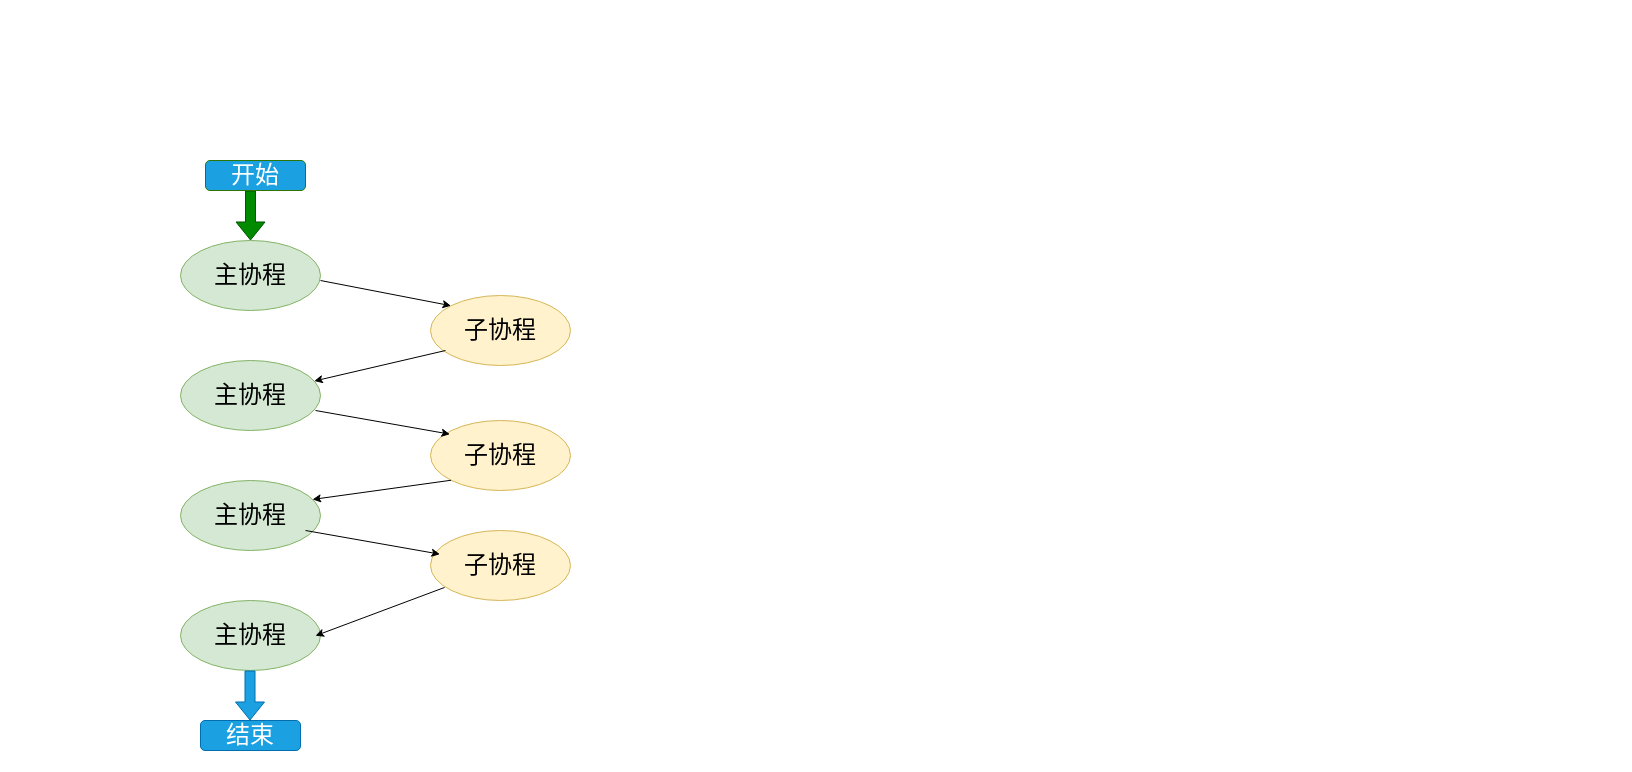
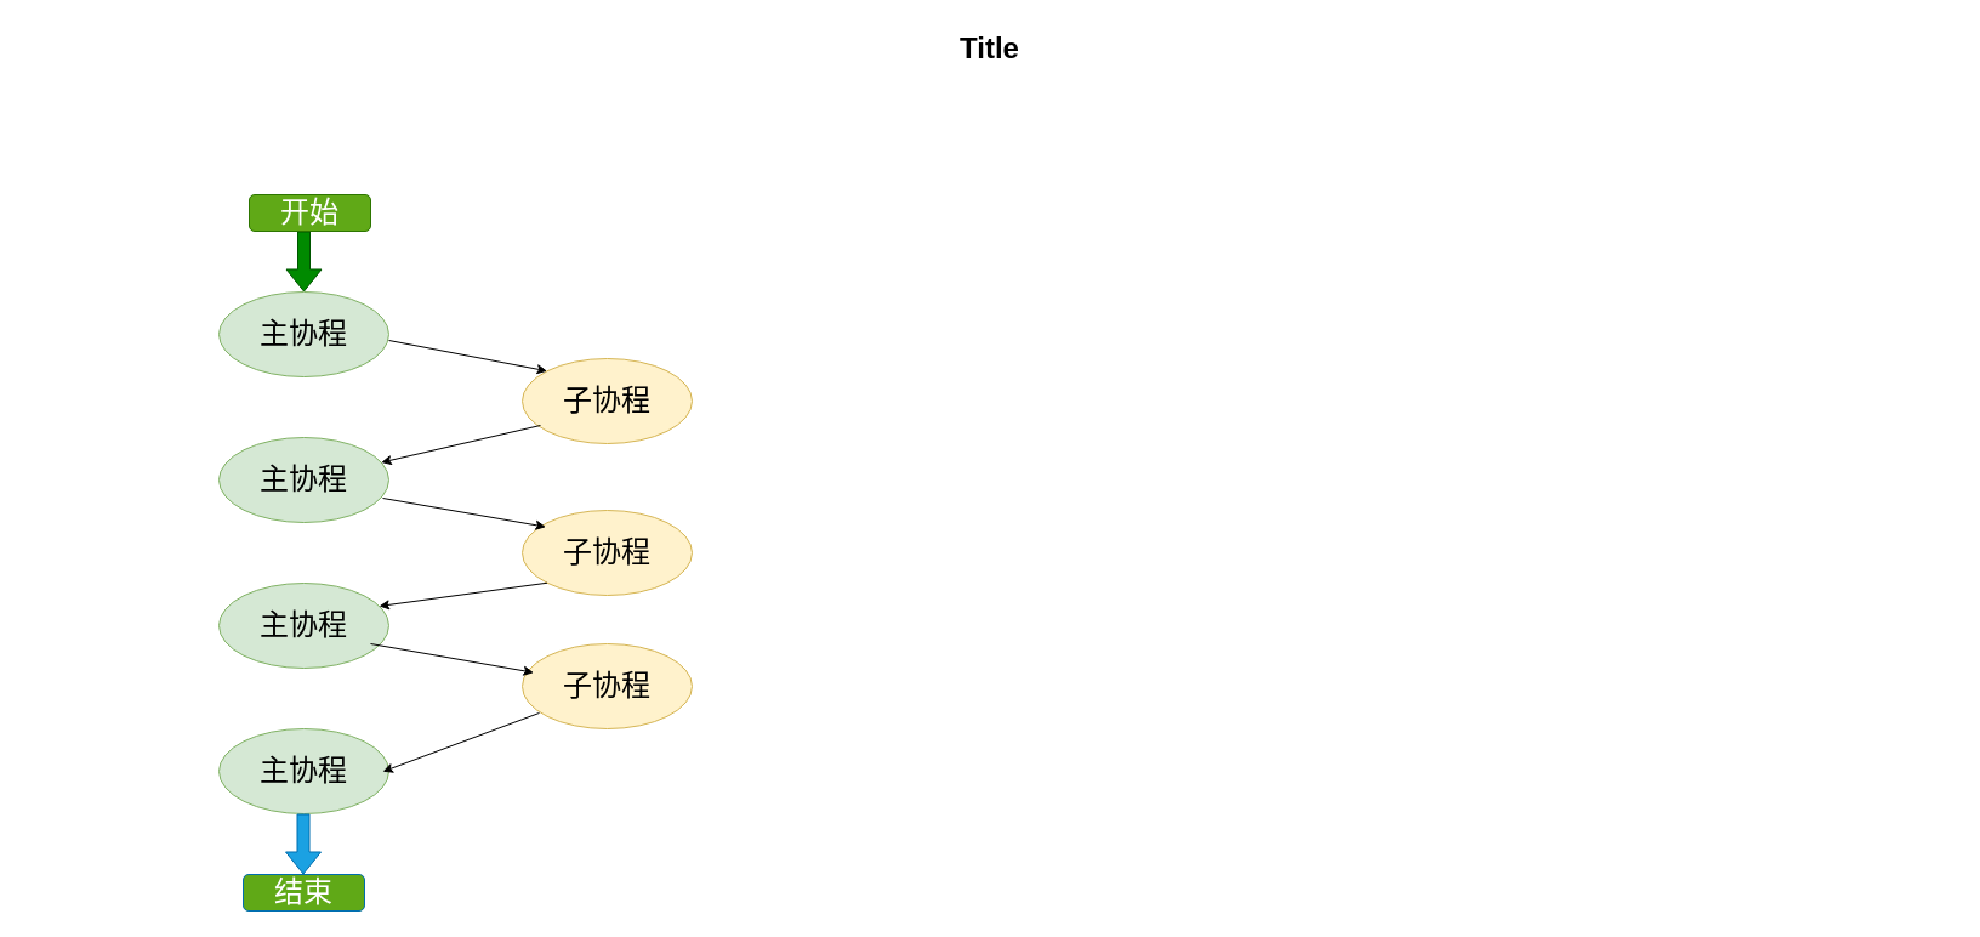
+ <mxCell id="2" value="Title" style="text;strokeColor=none;fillColor=none;html=1;fontSize=24;fontStyle=1;verticalAlign=middle;align=center;" parent="1" vertex="1"><mxGeometry x="20" y="20" width="1590" height="40" as="geometry" /></mxCell>
- <mxCell id="18" value="&lt;font style=&quot;font-size: 24px;&quot;&gt;开始&lt;/font&gt;" style="rounded=1;whiteSpace=wrap;html=1;fillColor=#1ba1e2;fontColor=#ffffff;strokeColor=#2D7600;" vertex="1" parent="1"><mxGeometry x="205" y="160" width="100" height="30" as="geometry" /></mxCell>
+ <mxCell id="18" value="&lt;font style=&quot;font-size: 24px;&quot;&gt;开始&lt;/font&gt;" style="rounded=1;whiteSpace=wrap;html=1;fillColor=#60a917;fontColor=#ffffff;strokeColor=#2D7600;" vertex="1" parent="1"><mxGeometry x="205" y="160" width="100" height="30" as="geometry" /></mxCell>
- <mxCell id="19" value="&lt;font style=&quot;font-size: 24px;&quot;&gt;结束&lt;/font&gt;" style="rounded=1;whiteSpace=wrap;html=1;fillColor=#1ba1e2;fontColor=#ffffff;strokeColor=#006EAF;" vertex="1" parent="1"><mxGeometry x="200" y="720" width="100" height="30" as="geometry" /></mxCell>
+ <mxCell id="19" value="&lt;font style=&quot;font-size: 24px;&quot;&gt;结束&lt;/font&gt;" style="rounded=1;whiteSpace=wrap;html=1;fillColor=#60a917;fontColor=#ffffff;strokeColor=#006EAF;" vertex="1" parent="1"><mxGeometry x="200" y="720" width="100" height="30" as="geometry" /></mxCell>
